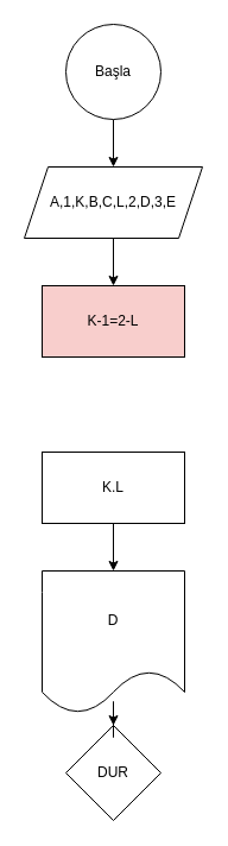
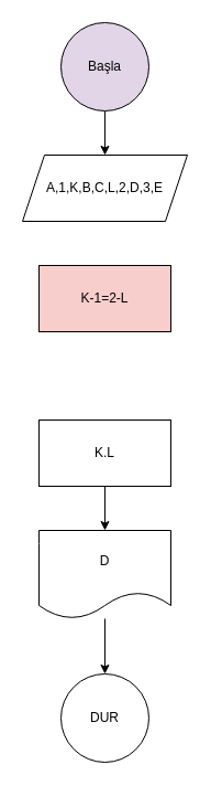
- <mxCell id="3" value="Başla" style="ellipse;whiteSpace=wrap;html=1;aspect=fixed;" vertex="1" parent="1"><mxGeometry x="55" y="20" width="80" height="80" as="geometry" /></mxCell>
+ <mxCell id="3" value="Başla" style="ellipse;whiteSpace=wrap;html=1;aspect=fixed;fillColor=#e1d5e7;" vertex="1" parent="1"><mxGeometry x="55" y="20" width="80" height="80" as="geometry" /></mxCell>
- <mxCell id="5" value="" style="edgeStyle=orthogonalEdgeStyle;rounded=0;orthogonalLoop=1;jettySize=auto;html=1;" edge="1" parent="1" source="6" target="7"><mxGeometry relative="1" as="geometry" /></mxCell>
- <mxCell id="11" value="D" style="shape=document;whiteSpace=wrap;html=1;boundedLbl=1;" vertex="1" parent="1"><mxGeometry x="35" y="480" width="120" height="120" as="geometry" /></mxCell>
+ <mxCell id="11" value="D" style="shape=document;whiteSpace=wrap;html=1;boundedLbl=1;" vertex="1" parent="1"><mxGeometry x="35" y="480" width="120" height="80" as="geometry" /></mxCell>
- <mxCell id="4" value="DUR" style="rhombus;whiteSpace=wrap;html=1;aspect=fixed;" vertex="1" parent="1"><mxGeometry x="55" y="610" width="80" height="80" as="geometry" /></mxCell>
+ <mxCell id="4" value="DUR" style="ellipse;whiteSpace=wrap;html=1;aspect=fixed;" vertex="1" parent="1"><mxGeometry x="55" y="610" width="80" height="80" as="geometry" /></mxCell>
